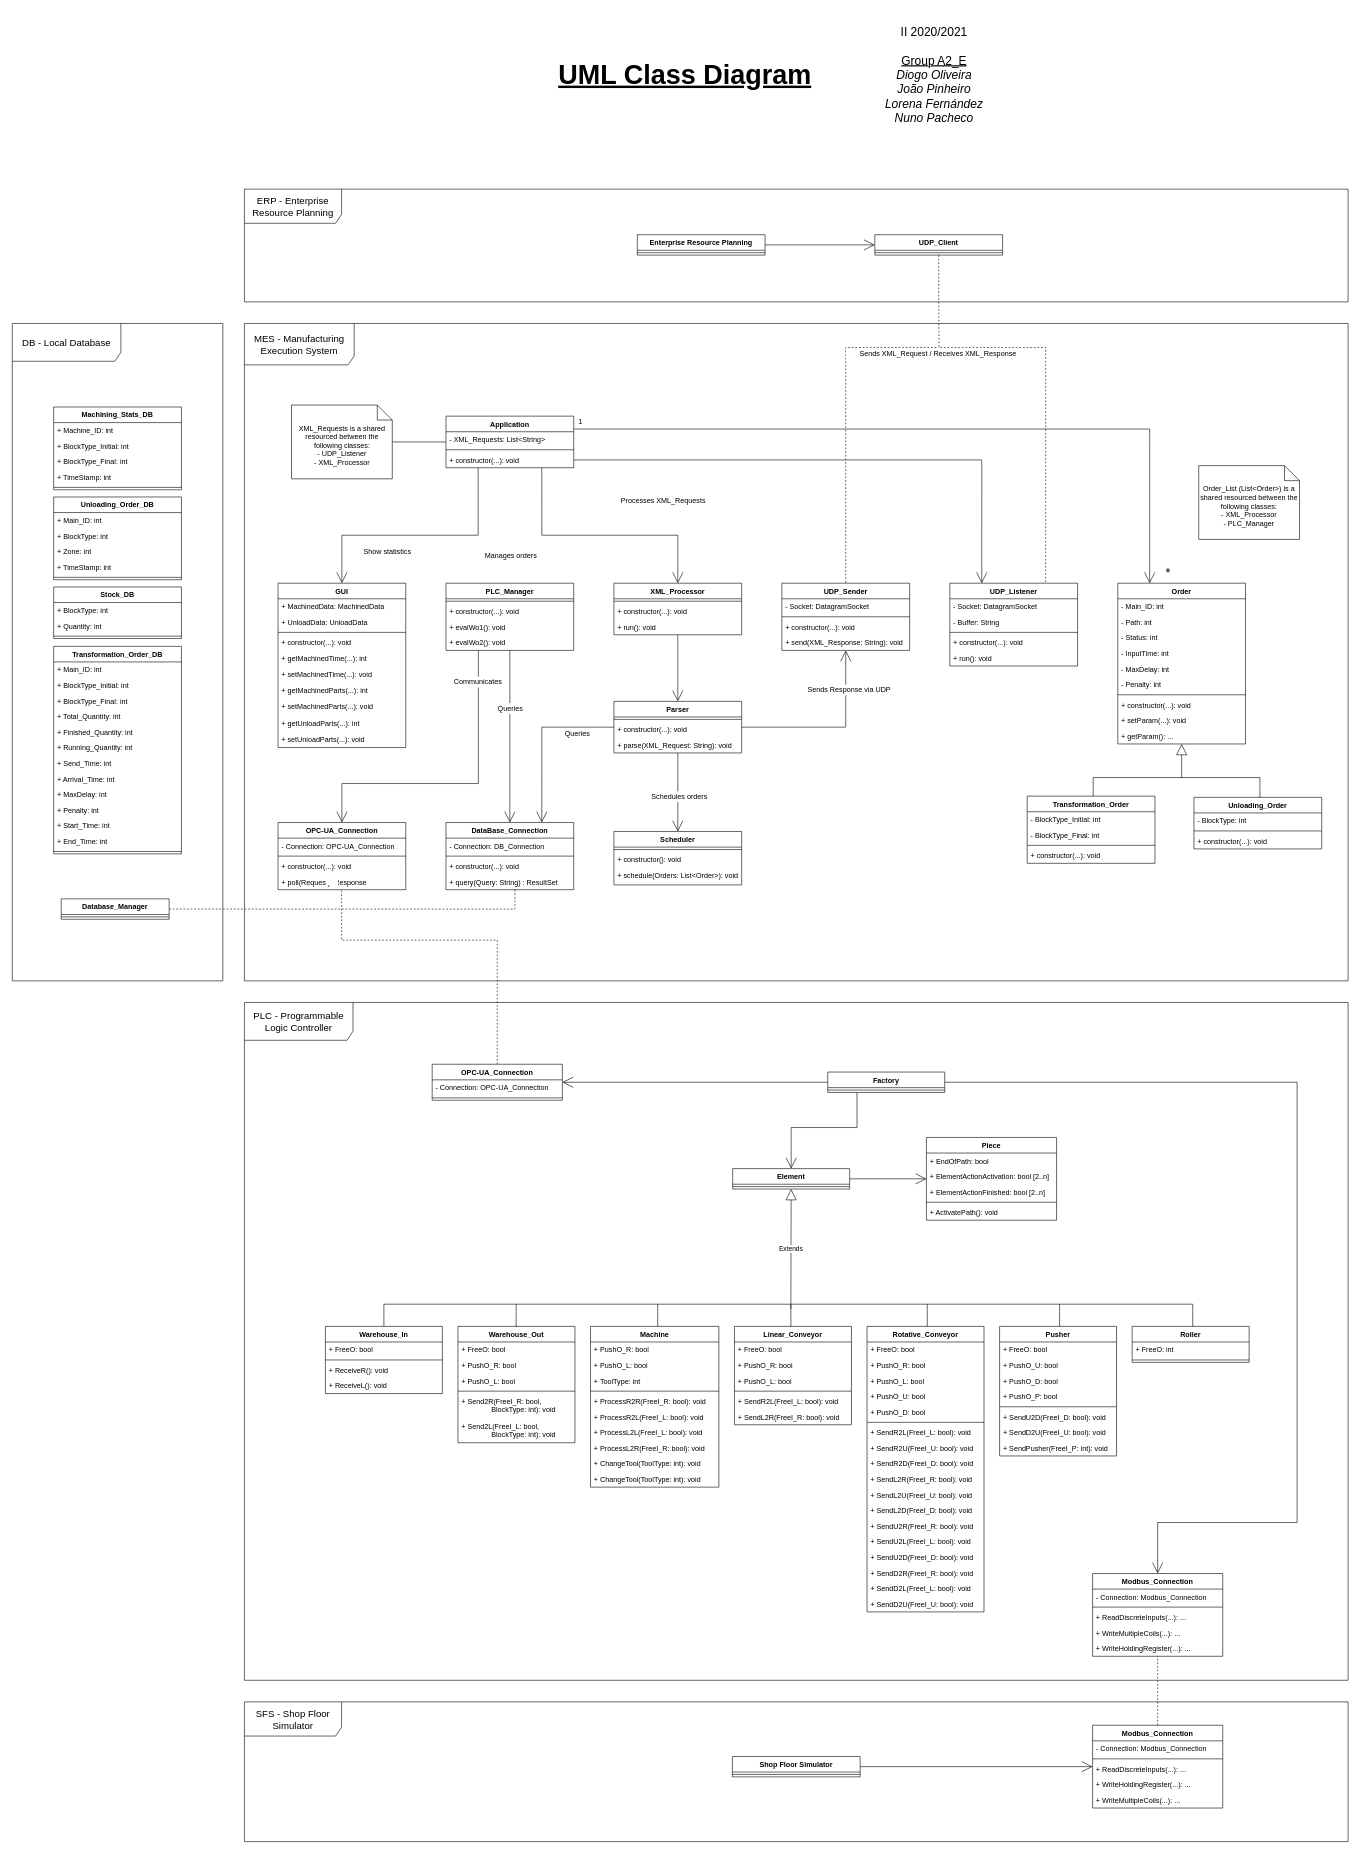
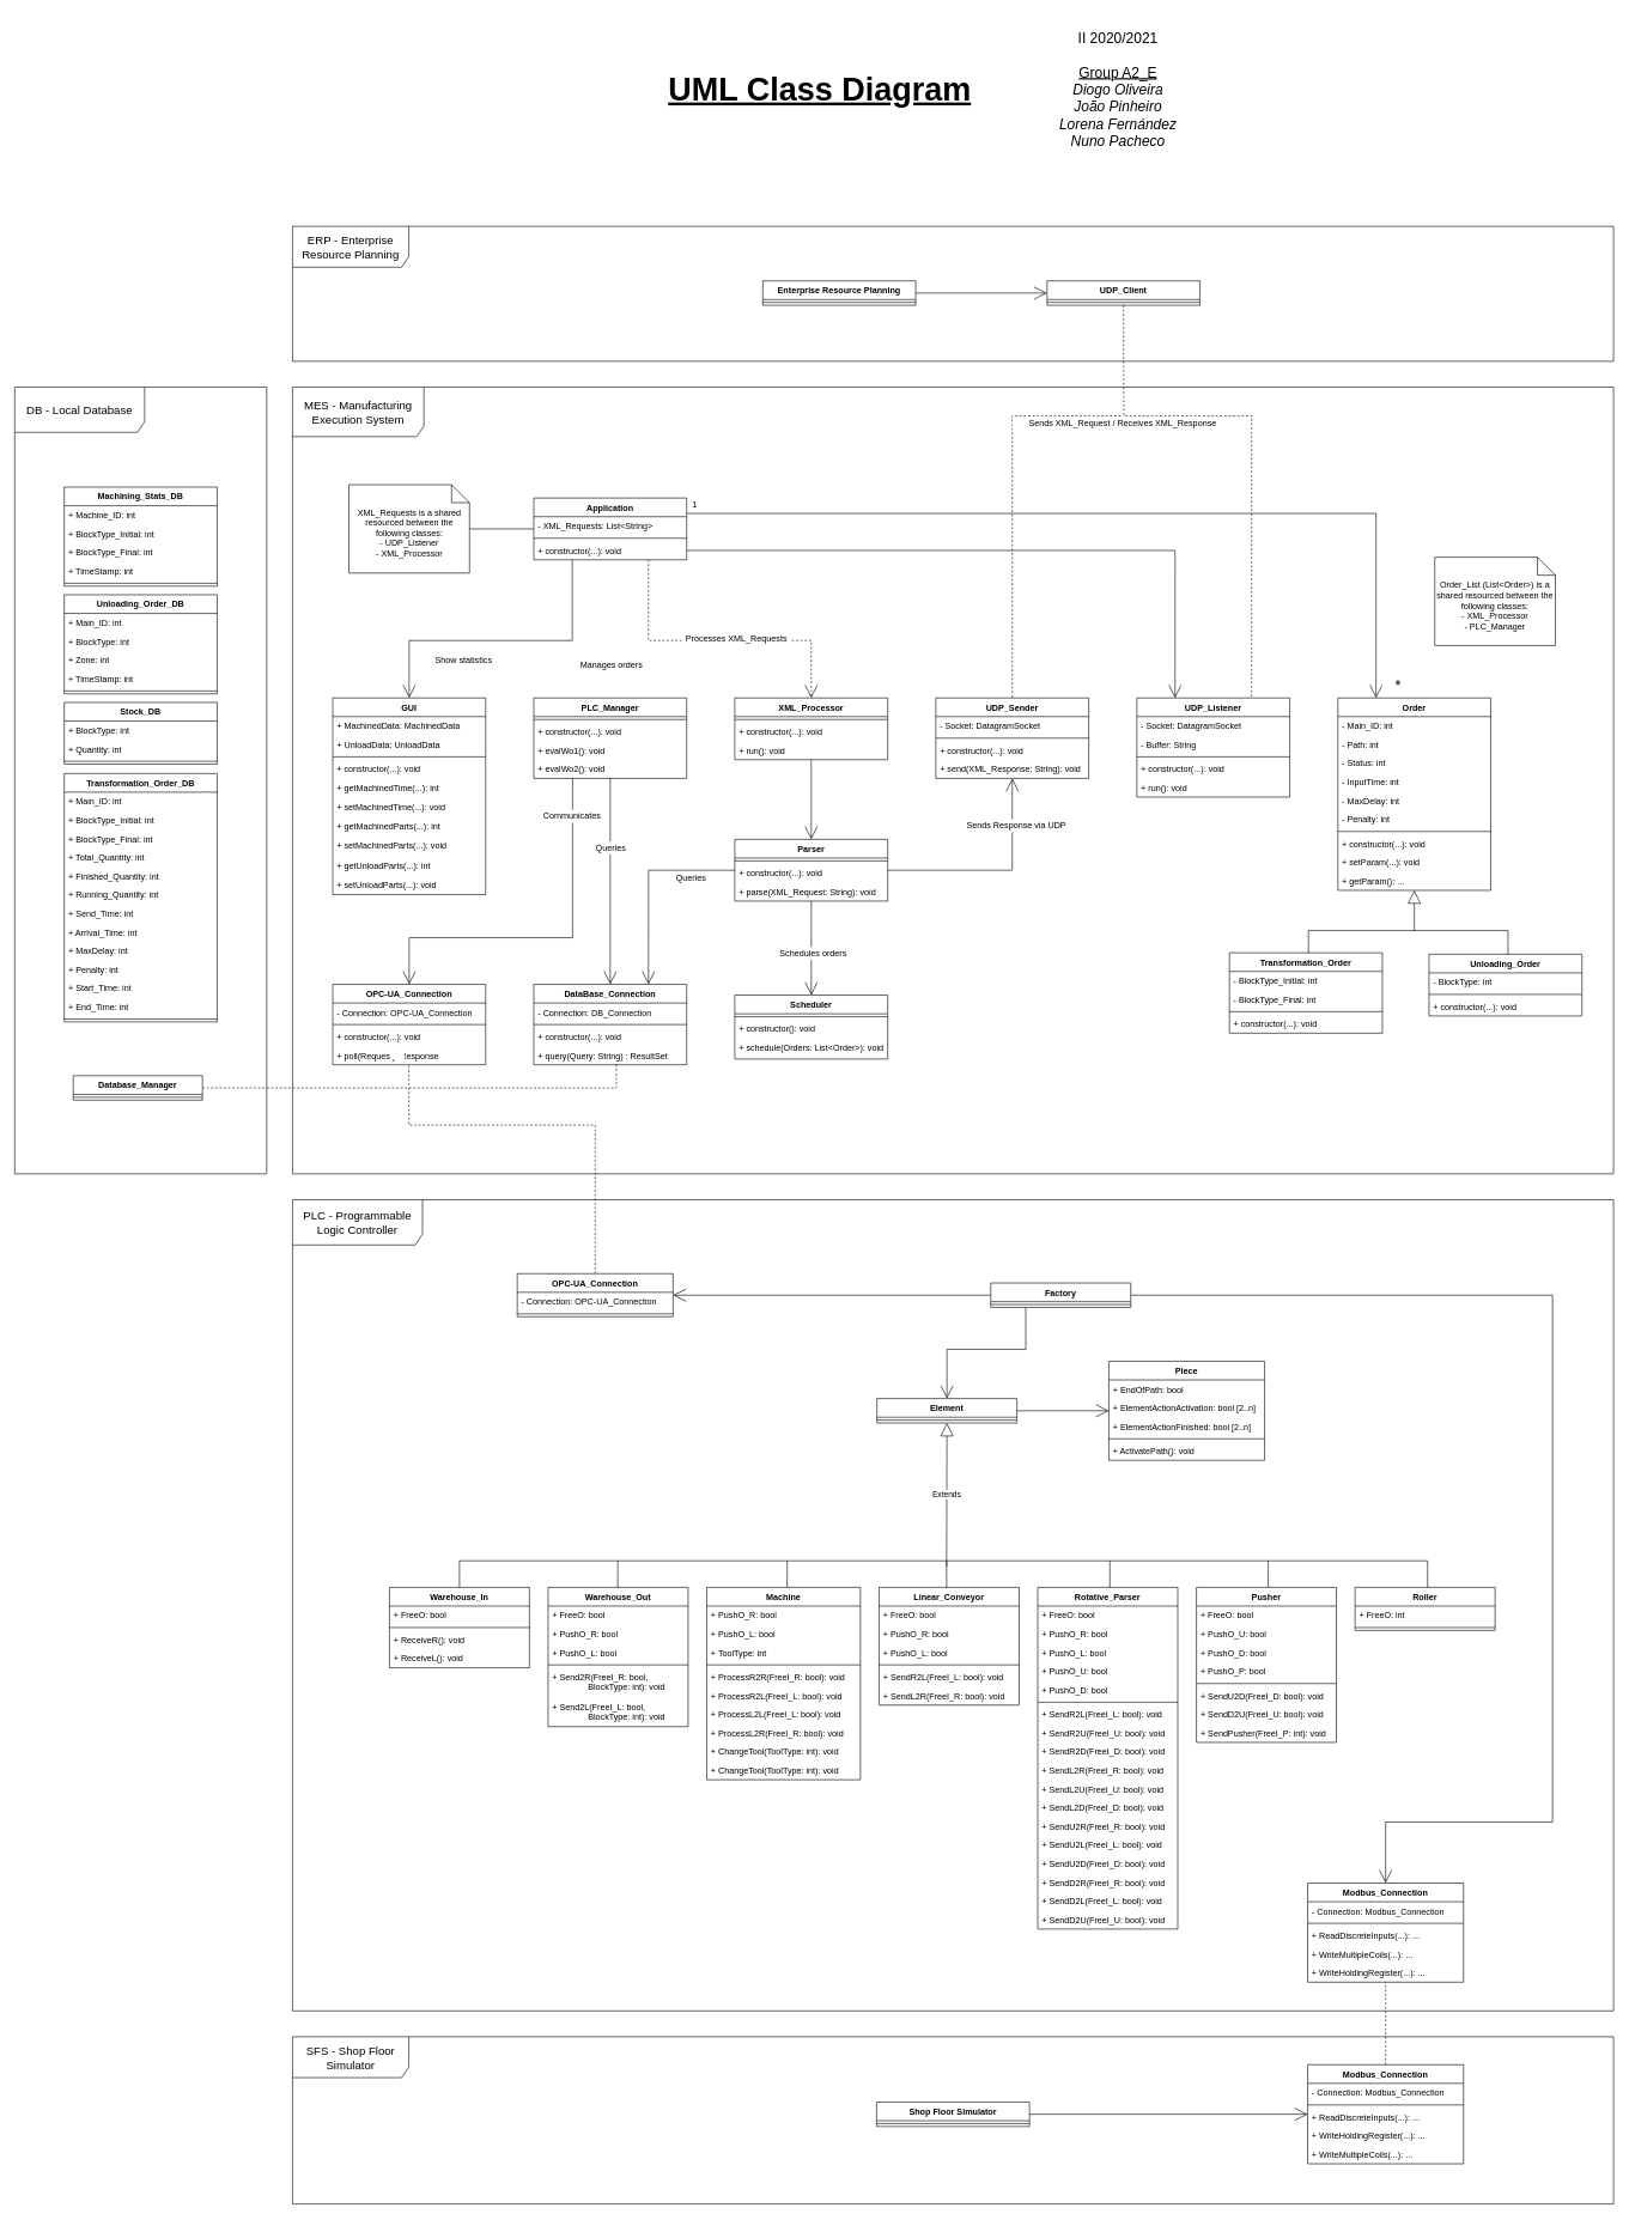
- <mxCell id="99" value="Processes XML_Requests" style="text;html=1;align=center;verticalAlign=middle;resizable=0;points=[];autosize=1;fillColor=#ffffff;" parent="1" vertex="1"><mxGeometry x="1029" y="825" width="151" height="18" as="geometry" /></mxCell>
+ <mxCell id="99" value="Processes XML_Requests" style="text;html=1;align=center;verticalAlign=middle;resizable=0;points=[];autosize=1;fillColor=#ffffff;" parent="1" vertex="1"><mxGeometry x="949" y="880" width="151" height="18" as="geometry" /></mxCell>
- <mxCell id="14" style="edgeStyle=orthogonalEdgeStyle;rounded=0;orthogonalLoop=1;jettySize=auto;html=1;exitX=0.5;exitY=0;exitDx=0;exitDy=0;entryX=0.75;entryY=1;entryDx=0;entryDy=0;startArrow=open;startFill=0;endArrow=none;endFill=0;endSize=16;startSize=16;" parent="1" source="16" target="89" edge="1"><mxGeometry relative="1" as="geometry"><Array as="points"><mxPoint x="1130" y="891" /><mxPoint x="903" y="891" /></Array></mxGeometry></mxCell>
+ <mxCell id="14" style="edgeStyle=orthogonalEdgeStyle;rounded=0;orthogonalLoop=1;jettySize=auto;html=1;exitX=0.5;exitY=0;exitDx=0;exitDy=0;entryX=0.75;entryY=1;entryDx=0;entryDy=0;startArrow=open;startFill=0;endArrow=none;endFill=0;endSize=16;startSize=16;dashed=1;" parent="1" source="16" target="89" edge="1"><mxGeometry relative="1" as="geometry"><Array as="points"><mxPoint x="1130" y="891" /><mxPoint x="903" y="891" /></Array></mxGeometry></mxCell>
- <mxCell id="110" value="Rotative_Conveyor" style="swimlane;fontStyle=1;align=center;verticalAlign=top;childLayout=stackLayout;horizontal=1;startSize=26;horizontalStack=0;resizeParent=1;resizeParentMax=0;resizeLast=0;collapsible=1;marginBottom=0;" parent="1" vertex="1"><mxGeometry x="1445" y="2210" width="195" height="476" as="geometry" /></mxCell>
+ <mxCell id="110" value="Rotative_Parser" style="swimlane;fontStyle=1;align=center;verticalAlign=top;childLayout=stackLayout;horizontal=1;startSize=26;horizontalStack=0;resizeParent=1;resizeParentMax=0;resizeLast=0;collapsible=1;marginBottom=0;" parent="1" vertex="1"><mxGeometry x="1445" y="2210" width="195" height="476" as="geometry" /></mxCell>
